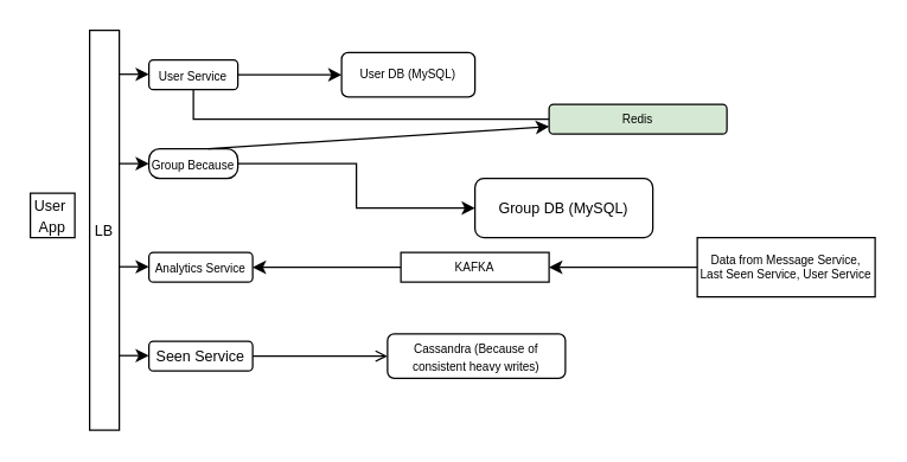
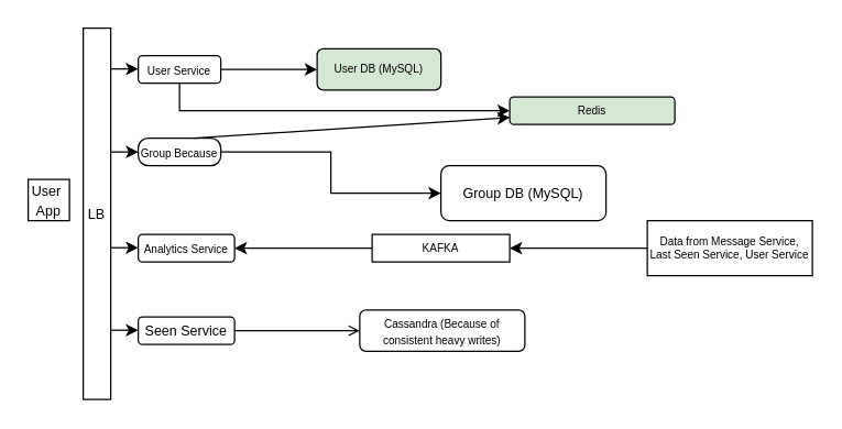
- <mxCell id="16" value="User DB (MySQL)" style="rounded=1;whiteSpace=wrap;html=1;fontSize=8;" vertex="1" parent="1"><mxGeometry x="230" y="35" width="90" height="30" as="geometry" /></mxCell>
+ <mxCell id="16" value="User DB (MySQL)" style="rounded=1;whiteSpace=wrap;html=1;fontSize=8;fillColor=#d5e8d4;" vertex="1" parent="1"><mxGeometry x="230" y="35" width="90" height="30" as="geometry" /></mxCell>
- <mxCell id="14" value="" style="edgeStyle=orthogonalEdgeStyle;rounded=0;orthogonalLoop=1;jettySize=auto;html=1;fontSize=8;endArrow=none;" edge="1" parent="1" source="15" target="18"><mxGeometry relative="1" as="geometry"><mxPoint x="300" y="80" as="targetPoint" /><Array as="points"><mxPoint x="130" y="80" /></Array></mxGeometry></mxCell>
+ <mxCell id="14" value="" style="edgeStyle=orthogonalEdgeStyle;rounded=0;orthogonalLoop=1;jettySize=auto;html=1;fontSize=8;" edge="1" parent="1" source="15" target="18"><mxGeometry relative="1" as="geometry"><mxPoint x="300" y="80" as="targetPoint" /><Array as="points"><mxPoint x="130" y="80" /></Array></mxGeometry></mxCell>
